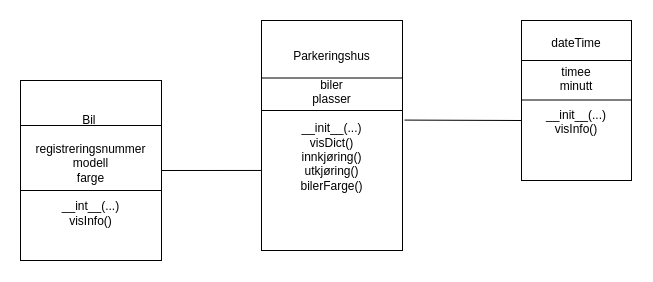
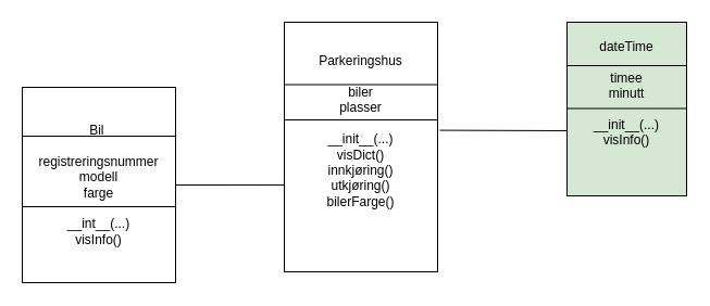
- <mxCell id="8" value="dateTime&lt;br&gt;&lt;br&gt;timee&lt;br&gt;minutt&lt;br&gt;&lt;br&gt;__init__(...)&lt;br&gt;visInfo()&lt;br&gt;&lt;br&gt;&lt;br&gt;" style="rounded=0;whiteSpace=wrap;html=1;" vertex="1" parent="1"><mxGeometry x="521" y="20" width="110" height="160" as="geometry" /></mxCell>
+ <mxCell id="8" value="dateTime&lt;br&gt;&lt;br&gt;timee&lt;br&gt;minutt&lt;br&gt;&lt;br&gt;__init__(...)&lt;br&gt;visInfo()&lt;br&gt;&lt;br&gt;&lt;br&gt;" style="rounded=0;whiteSpace=wrap;html=1;fillColor=#d5e8d4;" vertex="1" parent="1"><mxGeometry x="521" y="20" width="110" height="160" as="geometry" /></mxCell>
